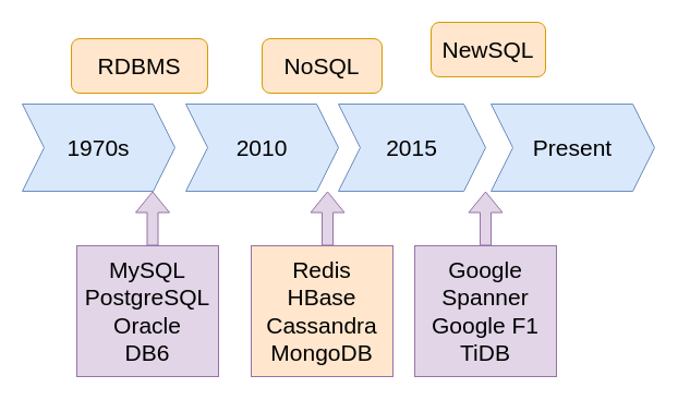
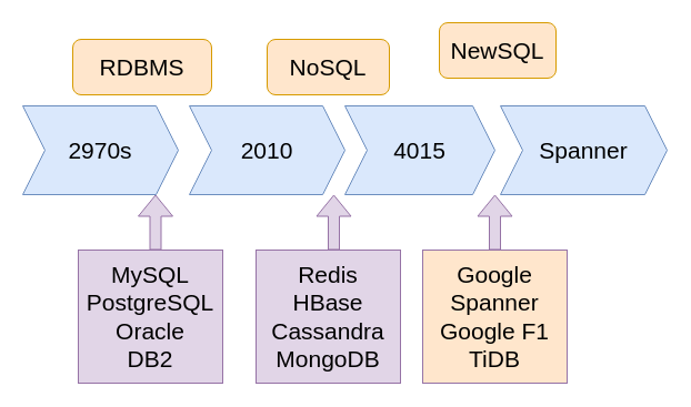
- <mxCell id="2" value="1970s" style="shape=step;perimeter=stepPerimeter;whiteSpace=wrap;html=1;fixedSize=1;fontSize=21;fillColor=#dae8fc;strokeColor=#6c8ebf;" vertex="1" parent="1"><mxGeometry x="20" y="95" width="140" height="80" as="geometry" /></mxCell>
+ <mxCell id="2" value="2970s" style="shape=step;perimeter=stepPerimeter;whiteSpace=wrap;html=1;fixedSize=1;fontSize=21;fillColor=#dae8fc;strokeColor=#6c8ebf;" vertex="1" parent="1"><mxGeometry x="20" y="95" width="140" height="80" as="geometry" /></mxCell>
- <mxCell id="4" value="2015" style="shape=step;perimeter=stepPerimeter;whiteSpace=wrap;html=1;fixedSize=1;fontSize=21;fillColor=#dae8fc;strokeColor=#6c8ebf;" vertex="1" parent="1"><mxGeometry x="310" y="95" width="135" height="80" as="geometry" /></mxCell>
+ <mxCell id="4" value="4015" style="shape=step;perimeter=stepPerimeter;whiteSpace=wrap;html=1;fixedSize=1;fontSize=21;fillColor=#dae8fc;strokeColor=#6c8ebf;" vertex="1" parent="1"><mxGeometry x="310" y="95" width="135" height="80" as="geometry" /></mxCell>
- <mxCell id="5" value="Present" style="shape=step;perimeter=stepPerimeter;whiteSpace=wrap;html=1;fixedSize=1;fontSize=21;fillColor=#dae8fc;strokeColor=#6c8ebf;" vertex="1" parent="1"><mxGeometry x="450" y="95" width="150" height="80" as="geometry" /></mxCell>
+ <mxCell id="5" value="Spanner" style="shape=step;perimeter=stepPerimeter;whiteSpace=wrap;html=1;fixedSize=1;fontSize=21;fillColor=#dae8fc;strokeColor=#6c8ebf;" vertex="1" parent="1"><mxGeometry x="450" y="95" width="150" height="80" as="geometry" /></mxCell>
- <mxCell id="9" value="MySQL&lt;div style=&quot;font-size: 21px;&quot;&gt;PostgreSQL&lt;/div&gt;&lt;div style=&quot;font-size: 21px;&quot;&gt;Oracle&lt;/div&gt;&lt;div style=&quot;font-size: 21px;&quot;&gt;DB6&lt;/div&gt;" style="rounded=0;whiteSpace=wrap;html=1;fontSize=21;fillColor=#e1d5e7;strokeColor=#9673a6;" vertex="1" parent="1"><mxGeometry x="70" y="225" width="130" height="120" as="geometry" /></mxCell>
+ <mxCell id="9" value="MySQL&lt;div style=&quot;font-size: 21px;&quot;&gt;PostgreSQL&lt;/div&gt;&lt;div style=&quot;font-size: 21px;&quot;&gt;Oracle&lt;/div&gt;&lt;div style=&quot;font-size: 21px;&quot;&gt;DB2&lt;/div&gt;" style="rounded=0;whiteSpace=wrap;html=1;fontSize=21;fillColor=#e1d5e7;strokeColor=#9673a6;" vertex="1" parent="1"><mxGeometry x="70" y="225" width="130" height="120" as="geometry" /></mxCell>
- <mxCell id="10" value="Redis&lt;div style=&quot;font-size: 21px;&quot;&gt;HBase&lt;/div&gt;&lt;div style=&quot;font-size: 21px;&quot;&gt;Cassandra&lt;/div&gt;&lt;div style=&quot;font-size: 21px;&quot;&gt;MongoDB&lt;/div&gt;" style="rounded=0;whiteSpace=wrap;html=1;fontSize=21;fillColor=#ffe6cc;strokeColor=#9673a6;" vertex="1" parent="1"><mxGeometry x="230" y="225" width="130" height="120" as="geometry" /></mxCell>
+ <mxCell id="10" value="Redis&lt;div style=&quot;font-size: 21px;&quot;&gt;HBase&lt;/div&gt;&lt;div style=&quot;font-size: 21px;&quot;&gt;Cassandra&lt;/div&gt;&lt;div style=&quot;font-size: 21px;&quot;&gt;MongoDB&lt;/div&gt;" style="rounded=0;whiteSpace=wrap;html=1;fontSize=21;fillColor=#e1d5e7;strokeColor=#9673a6;" vertex="1" parent="1"><mxGeometry x="230" y="225" width="130" height="120" as="geometry" /></mxCell>
- <mxCell id="11" value="Google&lt;div style=&quot;font-size: 21px;&quot;&gt;Spanner&lt;/div&gt;&lt;div style=&quot;font-size: 21px;&quot;&gt;Google F1&lt;/div&gt;&lt;div style=&quot;font-size: 21px;&quot;&gt;TiDB&lt;/div&gt;" style="rounded=0;whiteSpace=wrap;html=1;fontSize=21;fillColor=#e1d5e7;strokeColor=#9673a6;" vertex="1" parent="1"><mxGeometry x="380" y="225" width="130" height="120" as="geometry" /></mxCell>
+ <mxCell id="11" value="Google&lt;div style=&quot;font-size: 21px;&quot;&gt;Spanner&lt;/div&gt;&lt;div style=&quot;font-size: 21px;&quot;&gt;Google F1&lt;/div&gt;&lt;div style=&quot;font-size: 21px;&quot;&gt;TiDB&lt;/div&gt;" style="rounded=0;whiteSpace=wrap;html=1;fontSize=21;fillColor=#ffe6cc;strokeColor=#9673a6;" vertex="1" parent="1"><mxGeometry x="380" y="225" width="130" height="120" as="geometry" /></mxCell>
